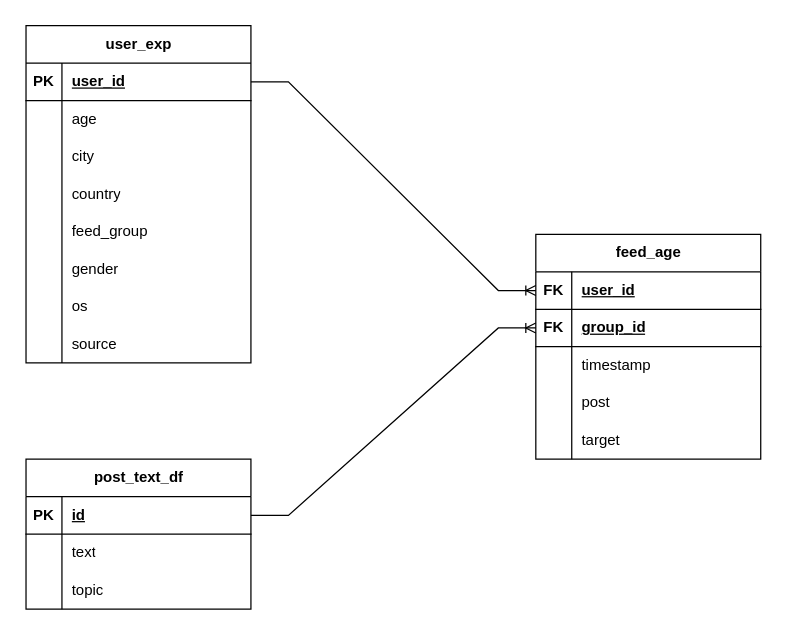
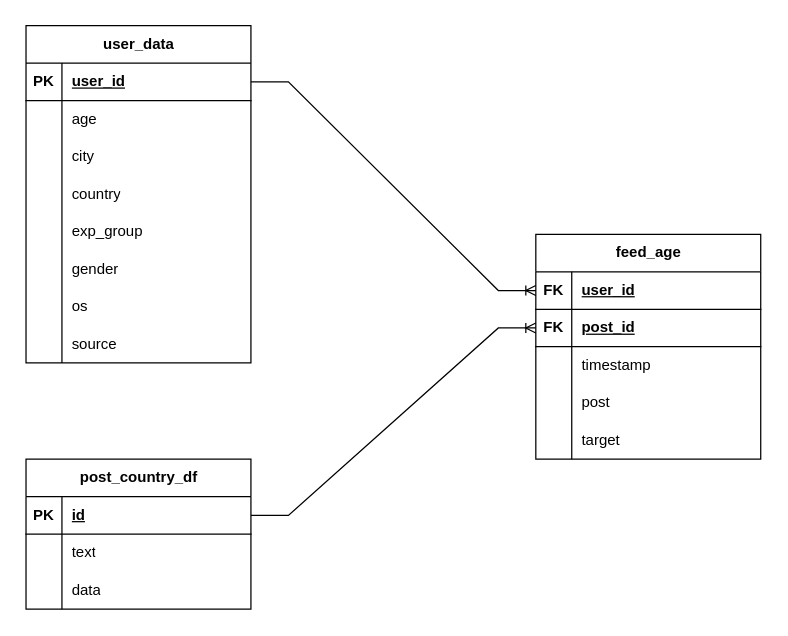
- <mxCell id="2" value="user_exp" style="shape=table;startSize=30;container=1;collapsible=1;childLayout=tableLayout;fixedRows=1;rowLines=0;fontStyle=1;align=center;resizeLast=1;html=1;" vertex="1" parent="1"><mxGeometry x="20" y="20" width="180" height="270" as="geometry" /></mxCell>
+ <mxCell id="2" value="user_data" style="shape=table;startSize=30;container=1;collapsible=1;childLayout=tableLayout;fixedRows=1;rowLines=0;fontStyle=1;align=center;resizeLast=1;html=1;" vertex="1" parent="1"><mxGeometry x="20" y="20" width="180" height="270" as="geometry" /></mxCell>
- <mxCell id="17" value="feed_group" style="shape=partialRectangle;connectable=0;fillColor=none;top=0;left=0;bottom=0;right=0;align=left;spacingLeft=6;overflow=hidden;whiteSpace=wrap;html=1;" vertex="1" parent="15"><mxGeometry x="28.75" width="151.25" height="30" as="geometry"><mxRectangle width="151.25" height="30" as="alternateBounds" /></mxGeometry></mxCell>
+ <mxCell id="17" value="exp_group" style="shape=partialRectangle;connectable=0;fillColor=none;top=0;left=0;bottom=0;right=0;align=left;spacingLeft=6;overflow=hidden;whiteSpace=wrap;html=1;" vertex="1" parent="15"><mxGeometry x="28.75" width="151.25" height="30" as="geometry"><mxRectangle width="151.25" height="30" as="alternateBounds" /></mxGeometry></mxCell>
- <mxCell id="43" value="group_id" style="shape=partialRectangle;connectable=0;fillColor=none;top=0;left=0;bottom=0;right=0;align=left;spacingLeft=6;fontStyle=5;overflow=hidden;whiteSpace=wrap;html=1;" vertex="1" parent="41"><mxGeometry x="28.75" width="151.25" height="30" as="geometry"><mxRectangle width="151.25" height="30" as="alternateBounds" /></mxGeometry></mxCell>
+ <mxCell id="43" value="post_id" style="shape=partialRectangle;connectable=0;fillColor=none;top=0;left=0;bottom=0;right=0;align=left;spacingLeft=6;fontStyle=5;overflow=hidden;whiteSpace=wrap;html=1;" vertex="1" parent="41"><mxGeometry x="28.75" width="151.25" height="30" as="geometry"><mxRectangle width="151.25" height="30" as="alternateBounds" /></mxGeometry></mxCell>
- <mxCell id="27" value="post_text_df" style="shape=table;startSize=30;container=1;collapsible=1;childLayout=tableLayout;fixedRows=1;rowLines=0;fontStyle=1;align=center;resizeLast=1;html=1;" vertex="1" parent="1"><mxGeometry x="20" y="367" width="180" height="120" as="geometry" /></mxCell>
+ <mxCell id="27" value="post_country_df" style="shape=table;startSize=30;container=1;collapsible=1;childLayout=tableLayout;fixedRows=1;rowLines=0;fontStyle=1;align=center;resizeLast=1;html=1;" vertex="1" parent="1"><mxGeometry x="20" y="367" width="180" height="120" as="geometry" /></mxCell>
- <mxCell id="36" value="topic" style="shape=partialRectangle;connectable=0;fillColor=none;top=0;left=0;bottom=0;right=0;align=left;spacingLeft=6;overflow=hidden;whiteSpace=wrap;html=1;" vertex="1" parent="34"><mxGeometry x="28.75" width="151.25" height="30" as="geometry"><mxRectangle width="151.25" height="30" as="alternateBounds" /></mxGeometry></mxCell>
+ <mxCell id="36" value="data" style="shape=partialRectangle;connectable=0;fillColor=none;top=0;left=0;bottom=0;right=0;align=left;spacingLeft=6;overflow=hidden;whiteSpace=wrap;html=1;" vertex="1" parent="34"><mxGeometry x="28.75" width="151.25" height="30" as="geometry"><mxRectangle width="151.25" height="30" as="alternateBounds" /></mxGeometry></mxCell>
